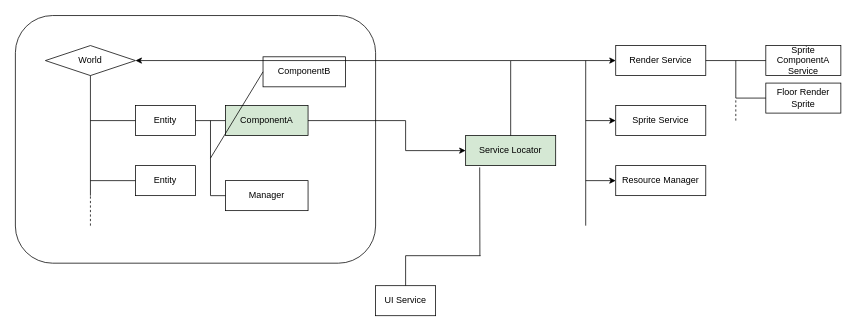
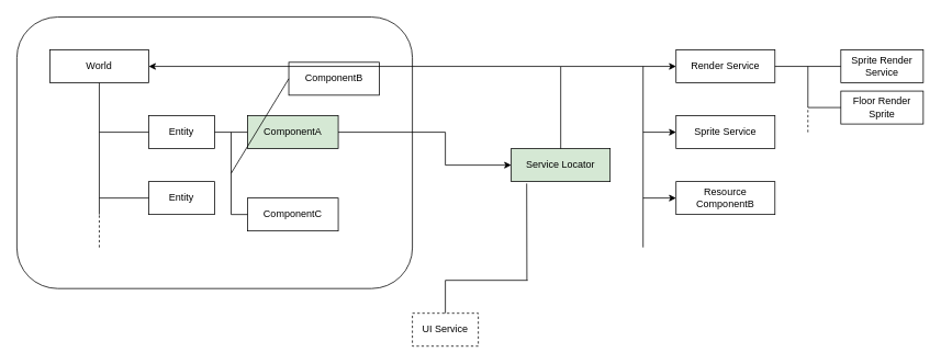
- <mxCell id="3" value="World" style="rhombus;whiteSpace=wrap;html=1;" vertex="1" parent="1"><mxGeometry x="60" y="60" width="120" height="40" as="geometry" /></mxCell>
+ <mxCell id="3" value="World" style="rounded=0;whiteSpace=wrap;html=1;" vertex="1" parent="1"><mxGeometry x="60" y="60" width="120" height="40" as="geometry" /></mxCell>
- <mxCell id="29" value="Sprite ComponentA Service" style="rounded=0;whiteSpace=wrap;html=1;fillColor=none;" vertex="1" parent="1"><mxGeometry x="1020" y="60" width="100" height="40" as="geometry" /></mxCell>
+ <mxCell id="29" value="Sprite Render Service" style="rounded=0;whiteSpace=wrap;html=1;fillColor=none;" vertex="1" parent="1"><mxGeometry x="1020" y="60" width="100" height="40" as="geometry" /></mxCell>
- <mxCell id="26" value="Resource Manager" style="rounded=0;whiteSpace=wrap;html=1;fillColor=none;" vertex="1" parent="1"><mxGeometry x="820" y="220" width="120" height="40" as="geometry" /></mxCell>
+ <mxCell id="26" value="Resource ComponentB" style="rounded=0;whiteSpace=wrap;html=1;fillColor=none;" vertex="1" parent="1"><mxGeometry x="820" y="220" width="120" height="40" as="geometry" /></mxCell>
- <mxCell id="13" value="Manager" style="rounded=0;whiteSpace=wrap;html=1;" vertex="1" parent="1"><mxGeometry x="300" y="240" width="110" height="40" as="geometry" /></mxCell>
+ <mxCell id="13" value="ComponentC" style="rounded=0;whiteSpace=wrap;html=1;" vertex="1" parent="1"><mxGeometry x="300" y="240" width="110" height="40" as="geometry" /></mxCell>
- <mxCell id="37" value="UI Service" style="rounded=0;whiteSpace=wrap;html=1;fillColor=none;" vertex="1" parent="1"><mxGeometry x="500" y="380" width="80" height="40" as="geometry" /></mxCell>
+ <mxCell id="37" value="UI Service" style="rounded=0;whiteSpace=wrap;html=1;fillColor=none;dashed=1;" vertex="1" parent="1"><mxGeometry x="500" y="380" width="80" height="40" as="geometry" /></mxCell>
